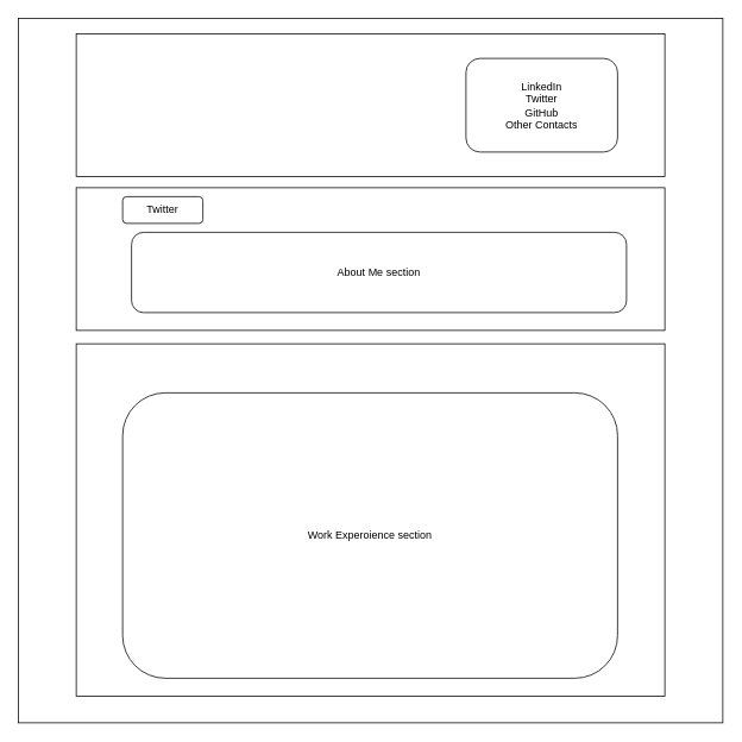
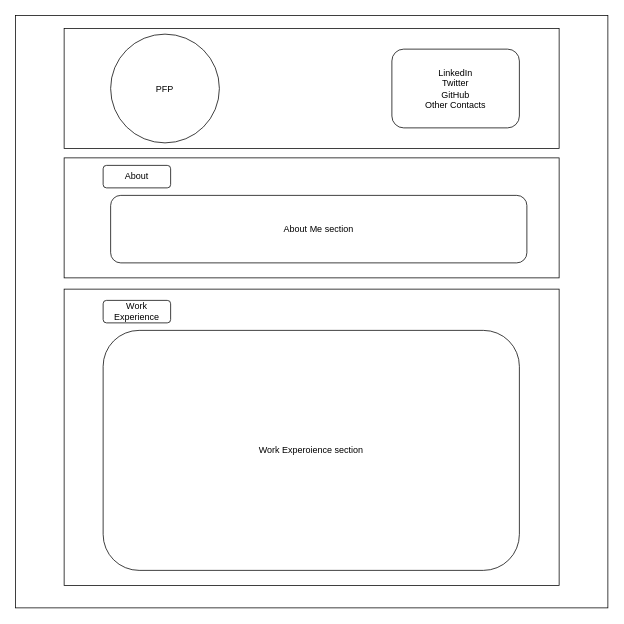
+ <mxCell id="4" value="PFP" style="ellipse;whiteSpace=wrap;html=1;aspect=fixed;" vertex="1" parent="1"><mxGeometry x="147" y="45" width="145" height="145" as="geometry" /></mxCell>
- <mxCell id="6" value="Twitter" style="rounded=1;whiteSpace=wrap;html=1;" vertex="1" parent="1"><mxGeometry x="137" y="220" width="90" height="30" as="geometry" /></mxCell>
+ <mxCell id="6" value="About" style="rounded=1;whiteSpace=wrap;html=1;" vertex="1" parent="1"><mxGeometry x="137" y="220" width="90" height="30" as="geometry" /></mxCell>
+ <mxCell id="10" value="Work Experience" style="rounded=1;whiteSpace=wrap;html=1;" vertex="1" parent="1"><mxGeometry x="137" y="400" width="90" height="30" as="geometry" /></mxCell>
